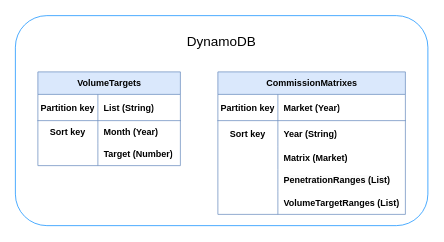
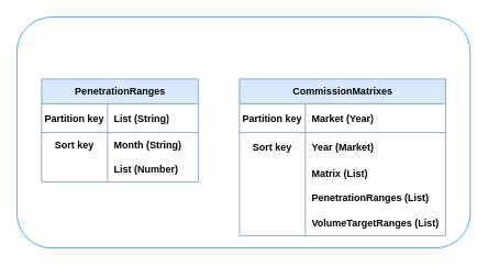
- <mxCell id="29" value="&lt;font style=&quot;font-size: 18px;&quot;&gt;DynamoDB&lt;/font&gt;" style="text;html=1;strokeColor=none;fillColor=none;align=center;verticalAlign=middle;whiteSpace=wrap;overflow=hidden;" parent="1" vertex="1"><mxGeometry x="245" y="30" width="100" height="50" as="geometry" /></mxCell>
- <mxCell id="3" value="VolumeTargets" style="shape=table;startSize=30;container=1;collapsible=1;childLayout=tableLayout;fixedRows=1;rowLines=0;fontStyle=1;align=center;resizeLast=1;html=1;fillColor=#dae8fc;strokeColor=#6c8ebf;swimlaneLine=1;" parent="1" vertex="1"><mxGeometry x="50" y="95" width="190" height="125" as="geometry" /></mxCell>
+ <mxCell id="3" value="PenetrationRanges" style="shape=table;startSize=30;container=1;collapsible=1;childLayout=tableLayout;fixedRows=1;rowLines=0;fontStyle=1;align=center;resizeLast=1;html=1;fillColor=#dae8fc;strokeColor=#6c8ebf;swimlaneLine=1;" parent="1" vertex="1"><mxGeometry x="50" y="95" width="190" height="125" as="geometry" /></mxCell>
- <mxCell id="9" value="Month (Year)" style="shape=partialRectangle;connectable=0;fillColor=none;top=0;left=0;bottom=0;right=0;align=left;spacingLeft=6;overflow=hidden;whiteSpace=wrap;html=1;fontStyle=1" parent="7" vertex="1"><mxGeometry x="80" width="110" height="30" as="geometry"><mxRectangle width="110" height="30" as="alternateBounds" /></mxGeometry></mxCell>
+ <mxCell id="9" value="Month (String)" style="shape=partialRectangle;connectable=0;fillColor=none;top=0;left=0;bottom=0;right=0;align=left;spacingLeft=6;overflow=hidden;whiteSpace=wrap;html=1;fontStyle=1" parent="7" vertex="1"><mxGeometry x="80" width="110" height="30" as="geometry"><mxRectangle width="110" height="30" as="alternateBounds" /></mxGeometry></mxCell>
- <mxCell id="19" value="Year (String)" style="shape=partialRectangle;connectable=0;fillColor=none;top=0;left=0;bottom=0;right=0;align=left;spacingLeft=6;overflow=hidden;whiteSpace=wrap;html=1;fontStyle=1;strokeColor=inherit;" parent="17" vertex="1"><mxGeometry x="80" width="170" height="35" as="geometry"><mxRectangle width="170" height="35" as="alternateBounds" /></mxGeometry></mxCell>
+ <mxCell id="19" value="Year (Market)" style="shape=partialRectangle;connectable=0;fillColor=none;top=0;left=0;bottom=0;right=0;align=left;spacingLeft=6;overflow=hidden;whiteSpace=wrap;html=1;fontStyle=1;strokeColor=inherit;" parent="17" vertex="1"><mxGeometry x="80" width="170" height="35" as="geometry"><mxRectangle width="170" height="35" as="alternateBounds" /></mxGeometry></mxCell>
- <mxCell id="12" value="Target (Number)" style="shape=partialRectangle;connectable=0;fillColor=none;top=0;left=0;bottom=0;right=0;align=left;spacingLeft=6;overflow=hidden;whiteSpace=wrap;html=1;fontStyle=1" parent="10" vertex="1"><mxGeometry x="80" width="110" height="30" as="geometry"><mxRectangle width="110" height="30" as="alternateBounds" /></mxGeometry></mxCell>
+ <mxCell id="12" value="List (Number)" style="shape=partialRectangle;connectable=0;fillColor=none;top=0;left=0;bottom=0;right=0;align=left;spacingLeft=6;overflow=hidden;whiteSpace=wrap;html=1;fontStyle=1" parent="10" vertex="1"><mxGeometry x="80" width="110" height="30" as="geometry"><mxRectangle width="110" height="30" as="alternateBounds" /></mxGeometry></mxCell>
- <mxCell id="22" value="Matrix (Market)" style="shape=partialRectangle;connectable=0;fillColor=none;top=0;left=0;bottom=0;right=0;align=left;spacingLeft=6;overflow=hidden;whiteSpace=wrap;html=1;fontStyle=1;strokeColor=default;" parent="20" vertex="1"><mxGeometry x="80" width="170" height="30" as="geometry"><mxRectangle width="170" height="30" as="alternateBounds" /></mxGeometry></mxCell>
+ <mxCell id="22" value="Matrix (List)" style="shape=partialRectangle;connectable=0;fillColor=none;top=0;left=0;bottom=0;right=0;align=left;spacingLeft=6;overflow=hidden;whiteSpace=wrap;html=1;fontStyle=1;strokeColor=default;" parent="20" vertex="1"><mxGeometry x="80" width="170" height="30" as="geometry"><mxRectangle width="170" height="30" as="alternateBounds" /></mxGeometry></mxCell>
